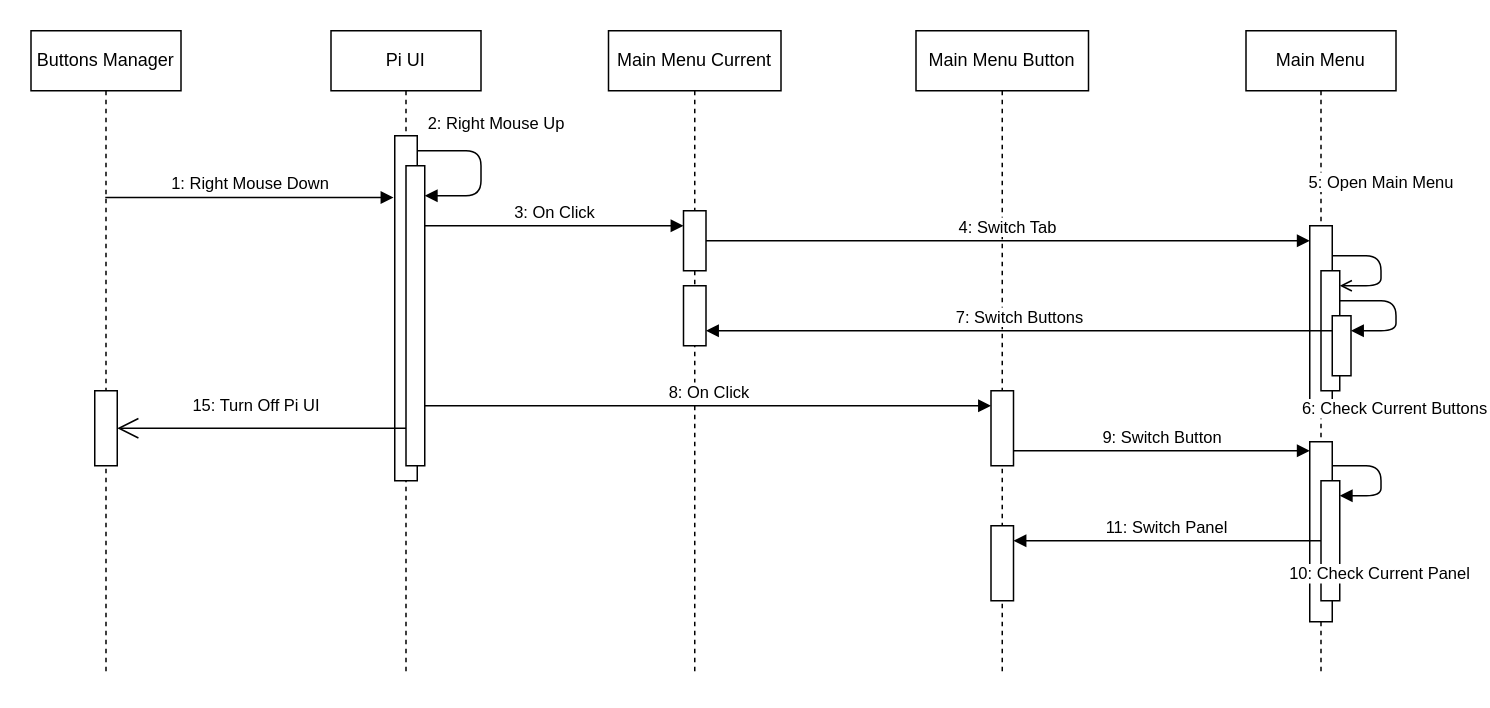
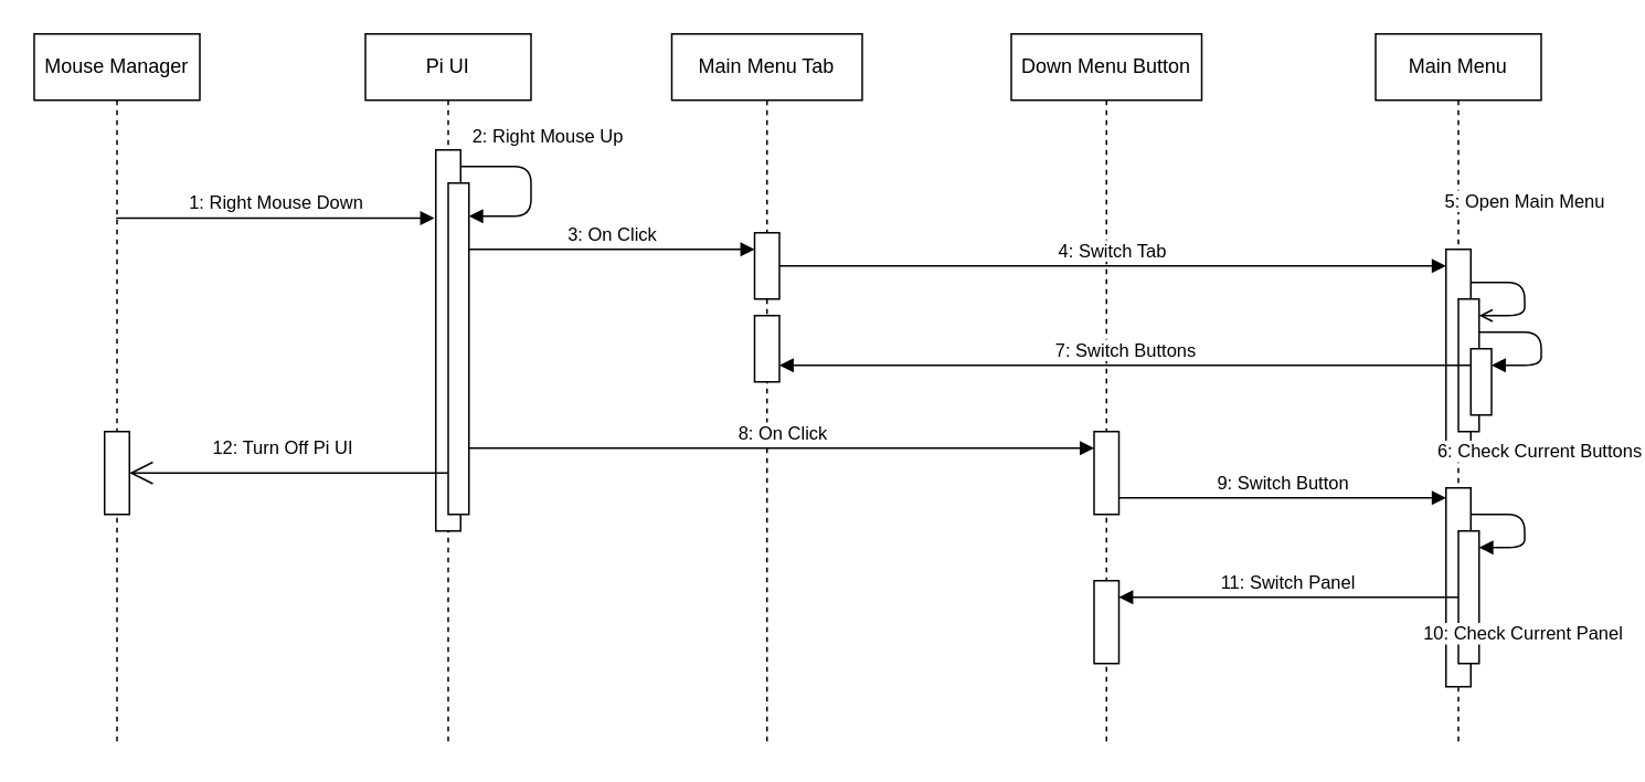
- <mxCell id="2" value="Buttons Manager" style="shape=umlLifeline;perimeter=lifelinePerimeter;whiteSpace=wrap;html=1;container=1;collapsible=0;recursiveResize=0;outlineConnect=0;" vertex="1" parent="1"><mxGeometry x="20" y="20" width="100" height="430" as="geometry" /></mxCell>
+ <mxCell id="2" value="Mouse Manager" style="shape=umlLifeline;perimeter=lifelinePerimeter;whiteSpace=wrap;html=1;container=1;collapsible=0;recursiveResize=0;outlineConnect=0;" vertex="1" parent="1"><mxGeometry x="20" y="20" width="100" height="430" as="geometry" /></mxCell>
- <mxCell id="8" value="Main Menu Current" style="shape=umlLifeline;perimeter=lifelinePerimeter;whiteSpace=wrap;html=1;container=1;collapsible=0;recursiveResize=0;outlineConnect=0;" vertex="1" parent="1"><mxGeometry x="405" y="20" width="115" height="430" as="geometry" /></mxCell>
+ <mxCell id="8" value="Main Menu Tab" style="shape=umlLifeline;perimeter=lifelinePerimeter;whiteSpace=wrap;html=1;container=1;collapsible=0;recursiveResize=0;outlineConnect=0;" vertex="1" parent="1"><mxGeometry x="405" y="20" width="115" height="430" as="geometry" /></mxCell>
- <mxCell id="11" value="Main Menu Button" style="shape=umlLifeline;perimeter=lifelinePerimeter;whiteSpace=wrap;html=1;container=1;collapsible=0;recursiveResize=0;outlineConnect=0;" vertex="1" parent="1"><mxGeometry x="610" y="20" width="115" height="430" as="geometry" /></mxCell>
+ <mxCell id="11" value="Down Menu Button" style="shape=umlLifeline;perimeter=lifelinePerimeter;whiteSpace=wrap;html=1;container=1;collapsible=0;recursiveResize=0;outlineConnect=0;" vertex="1" parent="1"><mxGeometry x="610" y="20" width="115" height="430" as="geometry" /></mxCell>
- <mxCell id="31" value="&lt;span style=&quot;font-size: 11px&quot;&gt;15: Turn Off Pi UI&lt;/span&gt;" style="text;html=1;align=center;verticalAlign=middle;resizable=0;points=[];autosize=1;" vertex="1" parent="1"><mxGeometry x="120" y="260" width="100" height="20" as="geometry" /></mxCell>
+ <mxCell id="31" value="&lt;span style=&quot;font-size: 11px&quot;&gt;12: Turn Off Pi UI&lt;/span&gt;" style="text;html=1;align=center;verticalAlign=middle;resizable=0;points=[];autosize=1;" vertex="1" parent="1"><mxGeometry x="120" y="260" width="100" height="20" as="geometry" /></mxCell>
